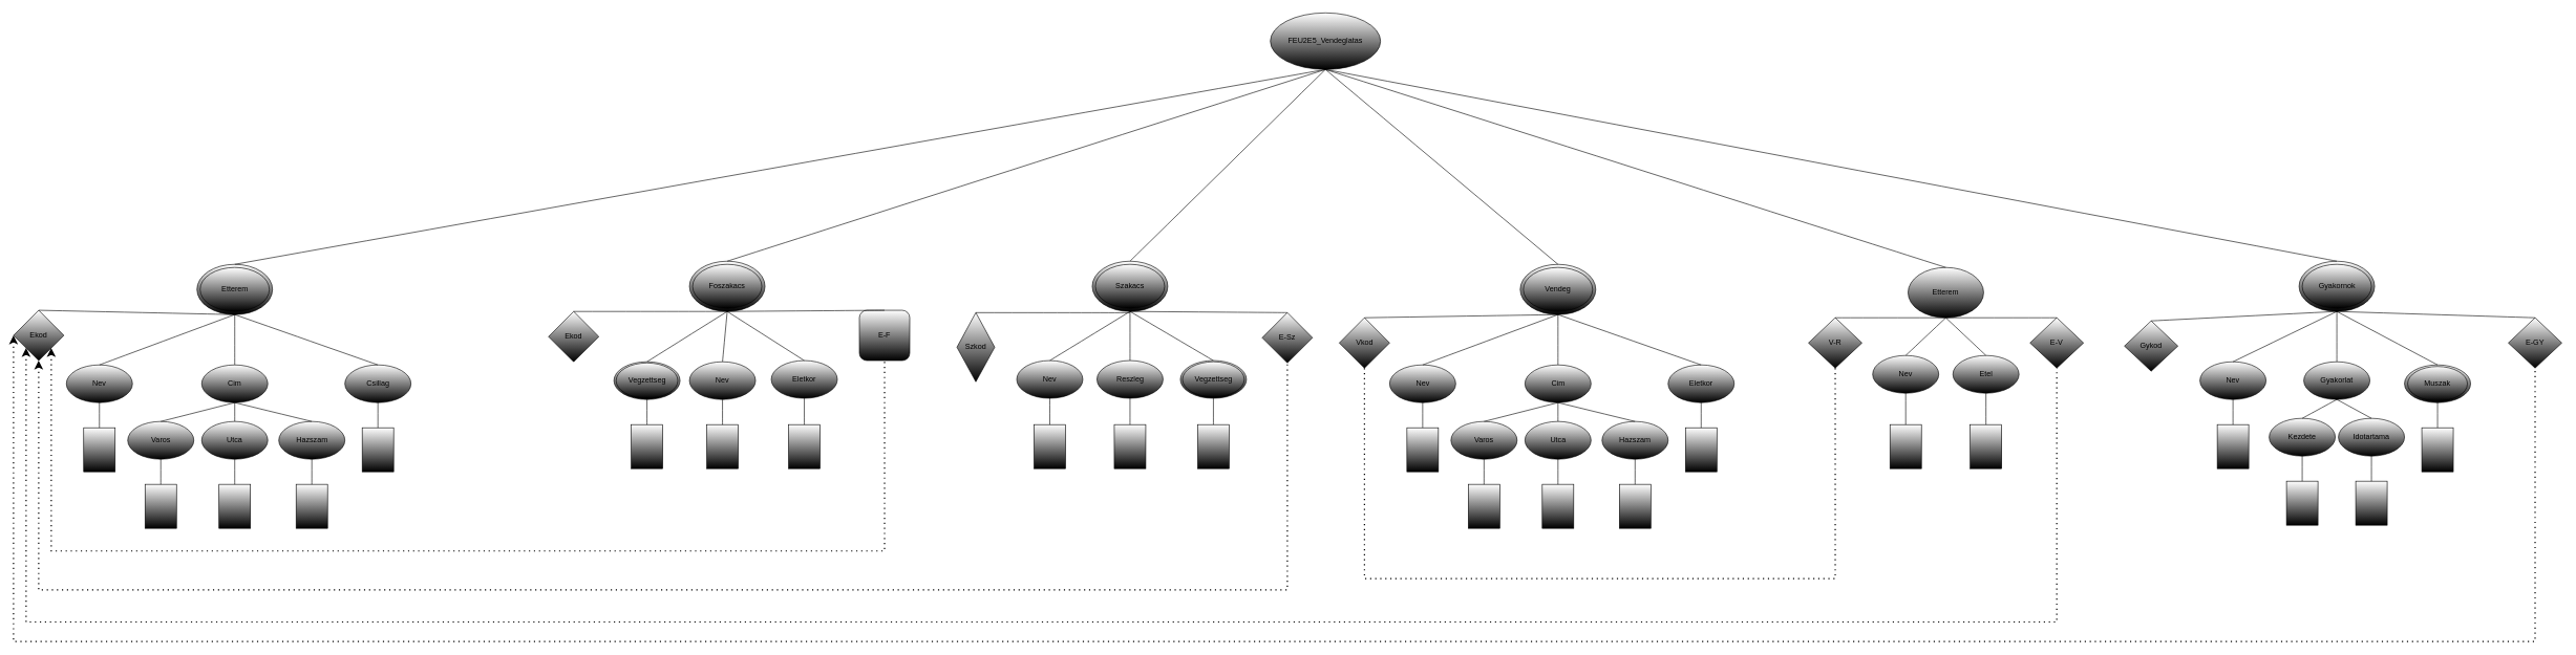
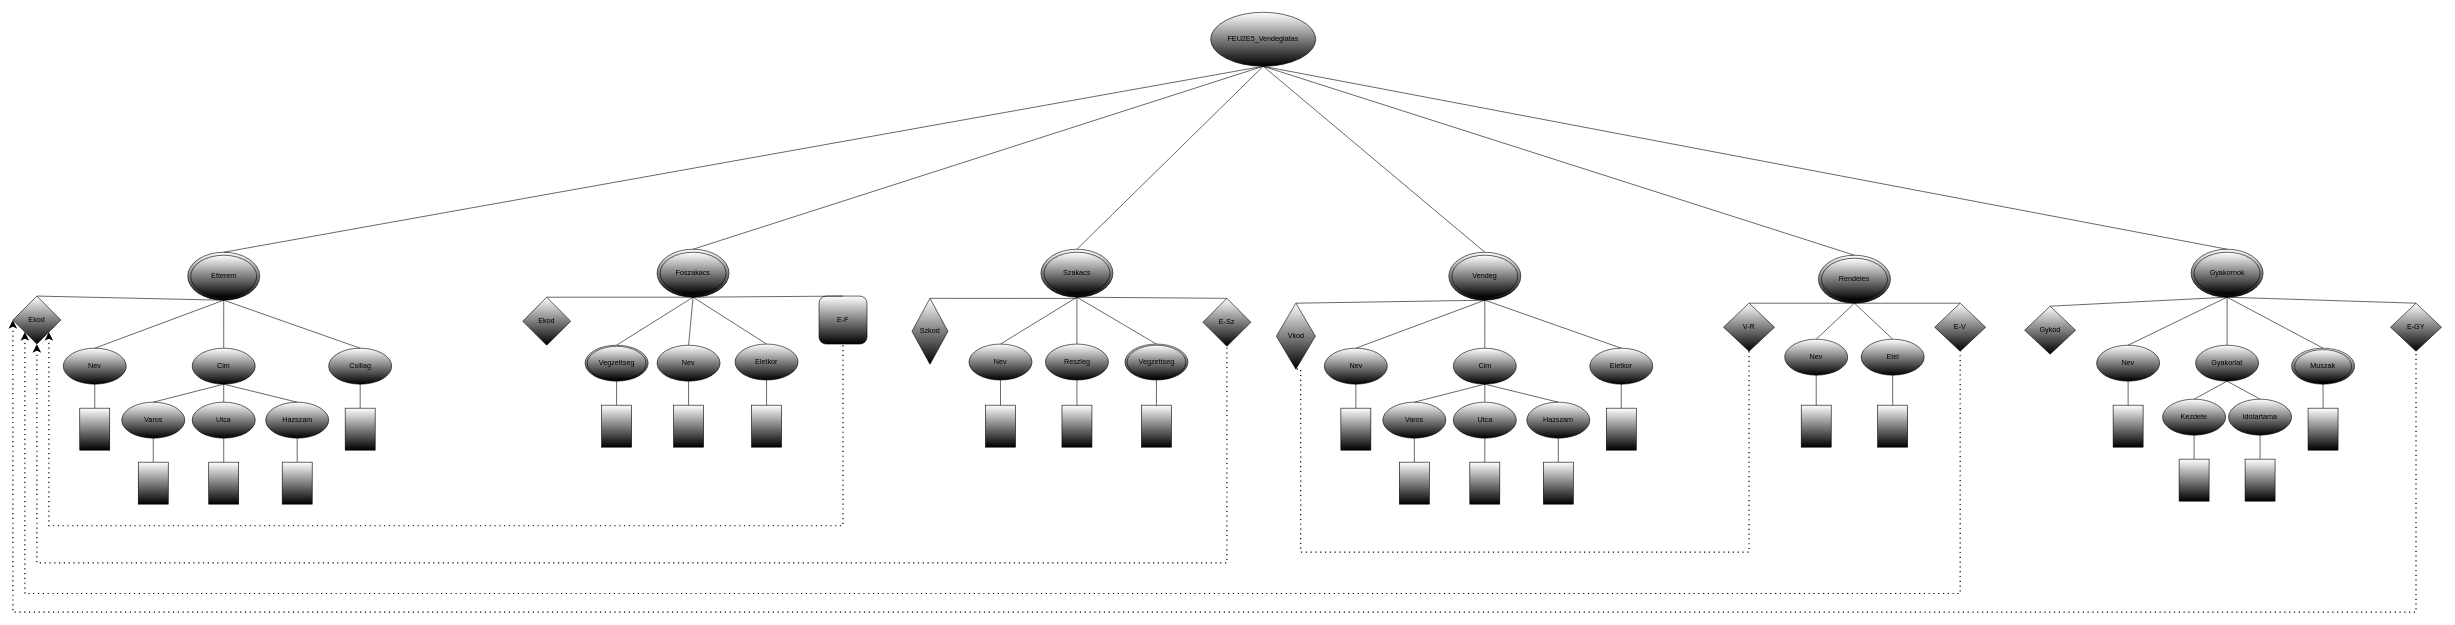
+ <mxCell id="51" value="Rendeles" style="ellipse;whiteSpace=wrap;html=1;labelBackgroundColor=none;gradientColor=default;fillColor=default;" vertex="1" parent="1"><mxGeometry x="3035.25" y="430" width="110" height="70" as="geometry" /></mxCell>
- <mxCell id="103" value="Vkod" style="rhombus;whiteSpace=wrap;html=1;gradientColor=default;" vertex="1" parent="1"><mxGeometry x="2126.5" y="505" width="80" height="80" as="geometry" /></mxCell>
+ <mxCell id="103" value="Vkod" style="rhombus;whiteSpace=wrap;html=1;gradientColor=default;" vertex="1" parent="1"><mxGeometry x="2126.5" y="505" width="65" height="110" as="geometry" /></mxCell>
